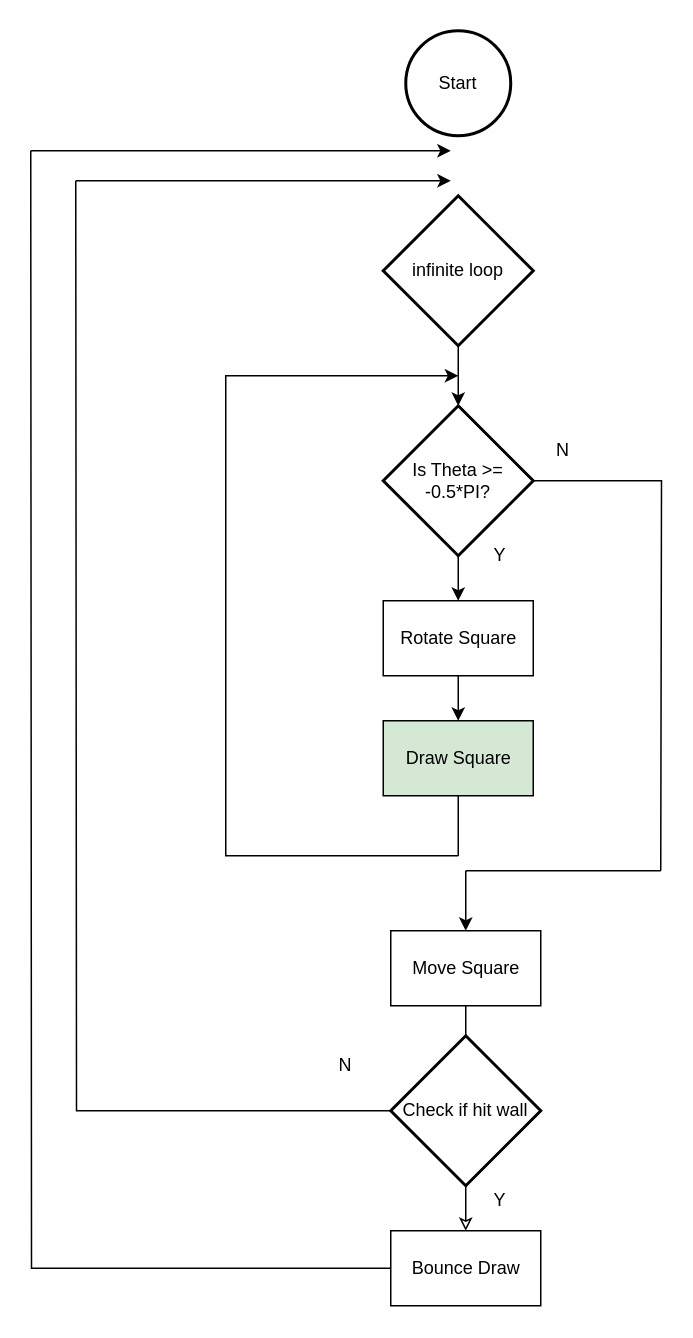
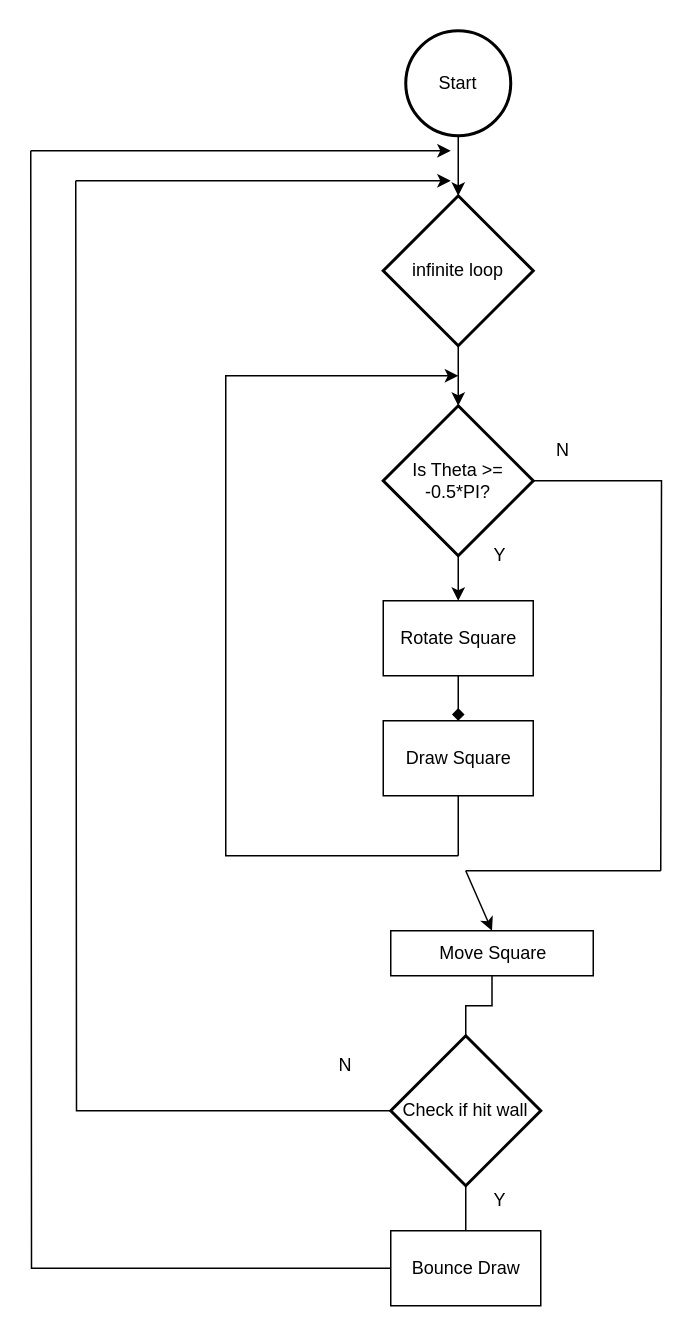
+ <mxCell id="2" style="edgeStyle=orthogonalEdgeStyle;rounded=0;orthogonalLoop=1;jettySize=auto;html=1;entryX=0.5;entryY=0;entryDx=0;entryDy=0;entryPerimeter=0;" parent="1" source="3" target="16" edge="1"><mxGeometry relative="1" as="geometry" /></mxCell>
- <mxCell id="11" style="edgeStyle=orthogonalEdgeStyle;rounded=0;orthogonalLoop=1;jettySize=auto;html=1;" edge="1" parent="1" source="12" target="4"><mxGeometry relative="1" as="geometry" /></mxCell>
+ <mxCell id="11" style="edgeStyle=orthogonalEdgeStyle;rounded=0;orthogonalLoop=1;jettySize=auto;html=1;endArrow=diamond;" edge="1" parent="1" source="12" target="4"><mxGeometry relative="1" as="geometry" /></mxCell>
- <mxCell id="4" value="Draw Square" style="html=1;dashed=0;whitespace=wrap;fillColor=#d5e8d4;" parent="1" vertex="1"><mxGeometry x="255" y="480" width="100" height="50" as="geometry" /></mxCell>
+ <mxCell id="4" value="Draw Square" style="html=1;dashed=0;whitespace=wrap;" parent="1" vertex="1"><mxGeometry x="255" y="480" width="100" height="50" as="geometry" /></mxCell>
- <mxCell id="14" value="Move Square" style="html=1;dashed=0;whitespace=wrap;" parent="1" vertex="1"><mxGeometry x="260" y="620" width="100" height="50" as="geometry" /></mxCell>
+ <mxCell id="14" value="Move Square" style="html=1;dashed=0;whitespace=wrap;" parent="1" vertex="1"><mxGeometry x="260" y="620" width="135" height="30" as="geometry" /></mxCell>
- <mxCell id="18" style="edgeStyle=orthogonalEdgeStyle;rounded=0;orthogonalLoop=1;jettySize=auto;html=1;endArrow=classic;endFill=0;" parent="1" source="20" target="22" edge="1"><mxGeometry relative="1" as="geometry" /></mxCell>
+ <mxCell id="18" style="edgeStyle=orthogonalEdgeStyle;rounded=0;orthogonalLoop=1;jettySize=auto;html=1;endArrow=none;endFill=0;" parent="1" source="20" target="22" edge="1"><mxGeometry relative="1" as="geometry" /></mxCell>
